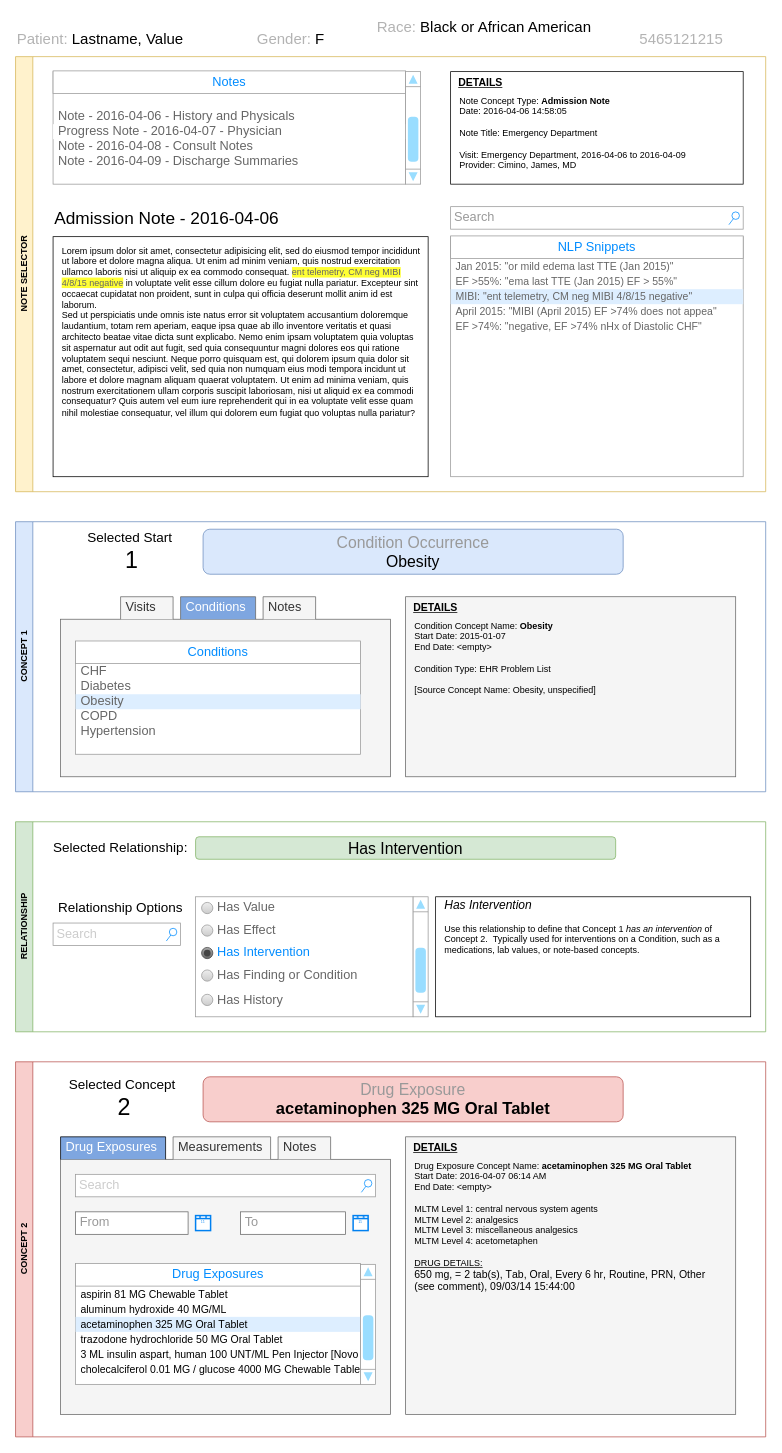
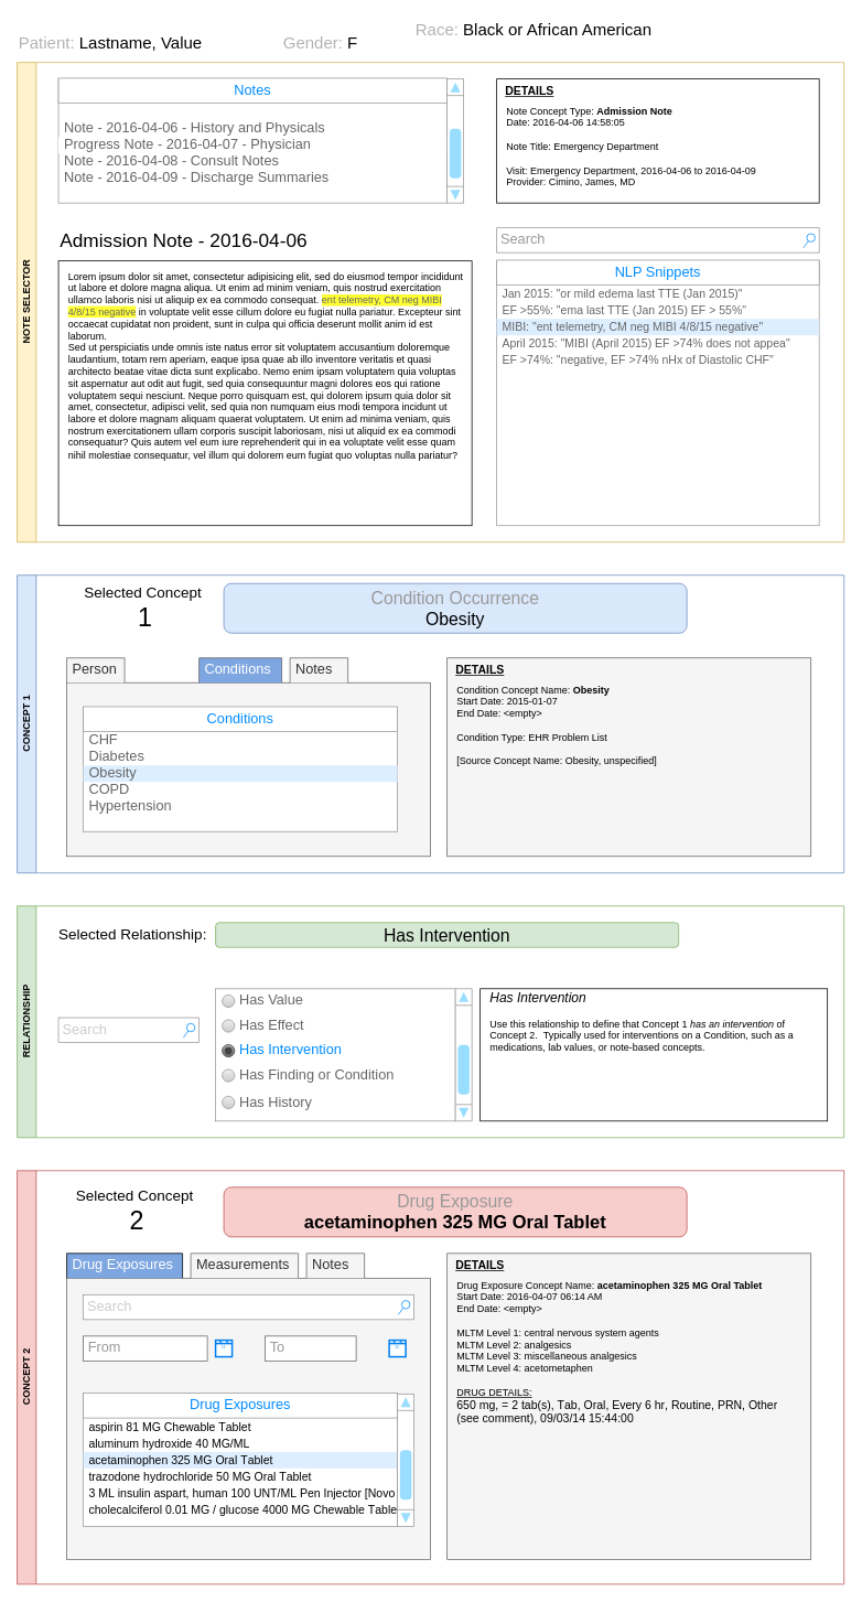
- <mxCell id="86" value="&lt;font color=&quot;#b3b3b3&quot;&gt;&lt;span style=&quot;font-size: 20px;&quot;&gt;5465121215&lt;/span&gt;&lt;/font&gt;" style="text;html=1;align=left;verticalAlign=middle;whiteSpace=wrap;rounded=0;" vertex="1" parent="1"><mxGeometry x="850" y="35" width="170" height="30" as="geometry" /></mxCell>
- <mxCell id="19" value="Selected Start&amp;nbsp;&lt;div&gt;&lt;font style=&quot;font-size: 31px;&quot;&gt;1&lt;/font&gt;&lt;/div&gt;" style="text;html=1;align=center;verticalAlign=middle;whiteSpace=wrap;rounded=0;fontSize=18;" vertex="1" parent="3"><mxGeometry x="70" y="10" width="170" height="60" as="geometry" /></mxCell>
+ <mxCell id="19" value="Selected Concept&amp;nbsp;&lt;div&gt;&lt;font style=&quot;font-size: 31px;&quot;&gt;1&lt;/font&gt;&lt;/div&gt;" style="text;html=1;align=center;verticalAlign=middle;whiteSpace=wrap;rounded=0;fontSize=18;" vertex="1" parent="3"><mxGeometry x="70" y="10" width="170" height="60" as="geometry" /></mxCell>
+ <mxCell id="16" value="Person" style="strokeWidth=1;shadow=0;dashed=0;align=center;html=1;shape=mxgraph.mockup.forms.uRect;fontSize=17;fontColor=#333333;align=left;spacingLeft=5;strokeColor=#666666;fillColor=#f5f5f5;" vertex="1" parent="3"><mxGeometry x="60" y="100" width="70" height="30" as="geometry" /></mxCell>
- <mxCell id="13" value="Visits" style="strokeWidth=1;shadow=0;dashed=0;align=center;html=1;shape=mxgraph.mockup.forms.uRect;fontSize=17;fontColor=#333333;align=left;spacingLeft=5;strokeColor=#666666;fillColor=#f5f5f5;" vertex="1" parent="3"><mxGeometry x="140" y="100" width="70" height="30" as="geometry" /></mxCell>
- <mxCell id="27" value="Relationship Options" style="text;html=1;align=center;verticalAlign=middle;whiteSpace=wrap;rounded=0;fontSize=18;" vertex="1" parent="22"><mxGeometry x="50" y="95" width="180" height="40" as="geometry" /></mxCell>
- <mxCell id="59" value="To" style="strokeWidth=1;shadow=0;dashed=0;align=center;html=1;shape=mxgraph.mockup.text.textBox;fontColor=#999999;align=left;fontSize=17;spacingLeft=4;spacingTop=-3;whiteSpace=wrap;strokeColor=#666666;mainText=" vertex="1" parent="37"><mxGeometry x="300" y="200" width="140" height="30" as="geometry" /></mxCell>
+ <mxCell id="59" value="To" style="strokeWidth=1;shadow=0;dashed=0;align=center;html=1;shape=mxgraph.mockup.text.textBox;fontColor=#999999;align=left;fontSize=17;spacingLeft=4;spacingTop=-3;whiteSpace=wrap;strokeColor=#666666;mainText=" vertex="1" parent="37"><mxGeometry x="300" y="200" width="110" height="30" as="geometry" /></mxCell>
